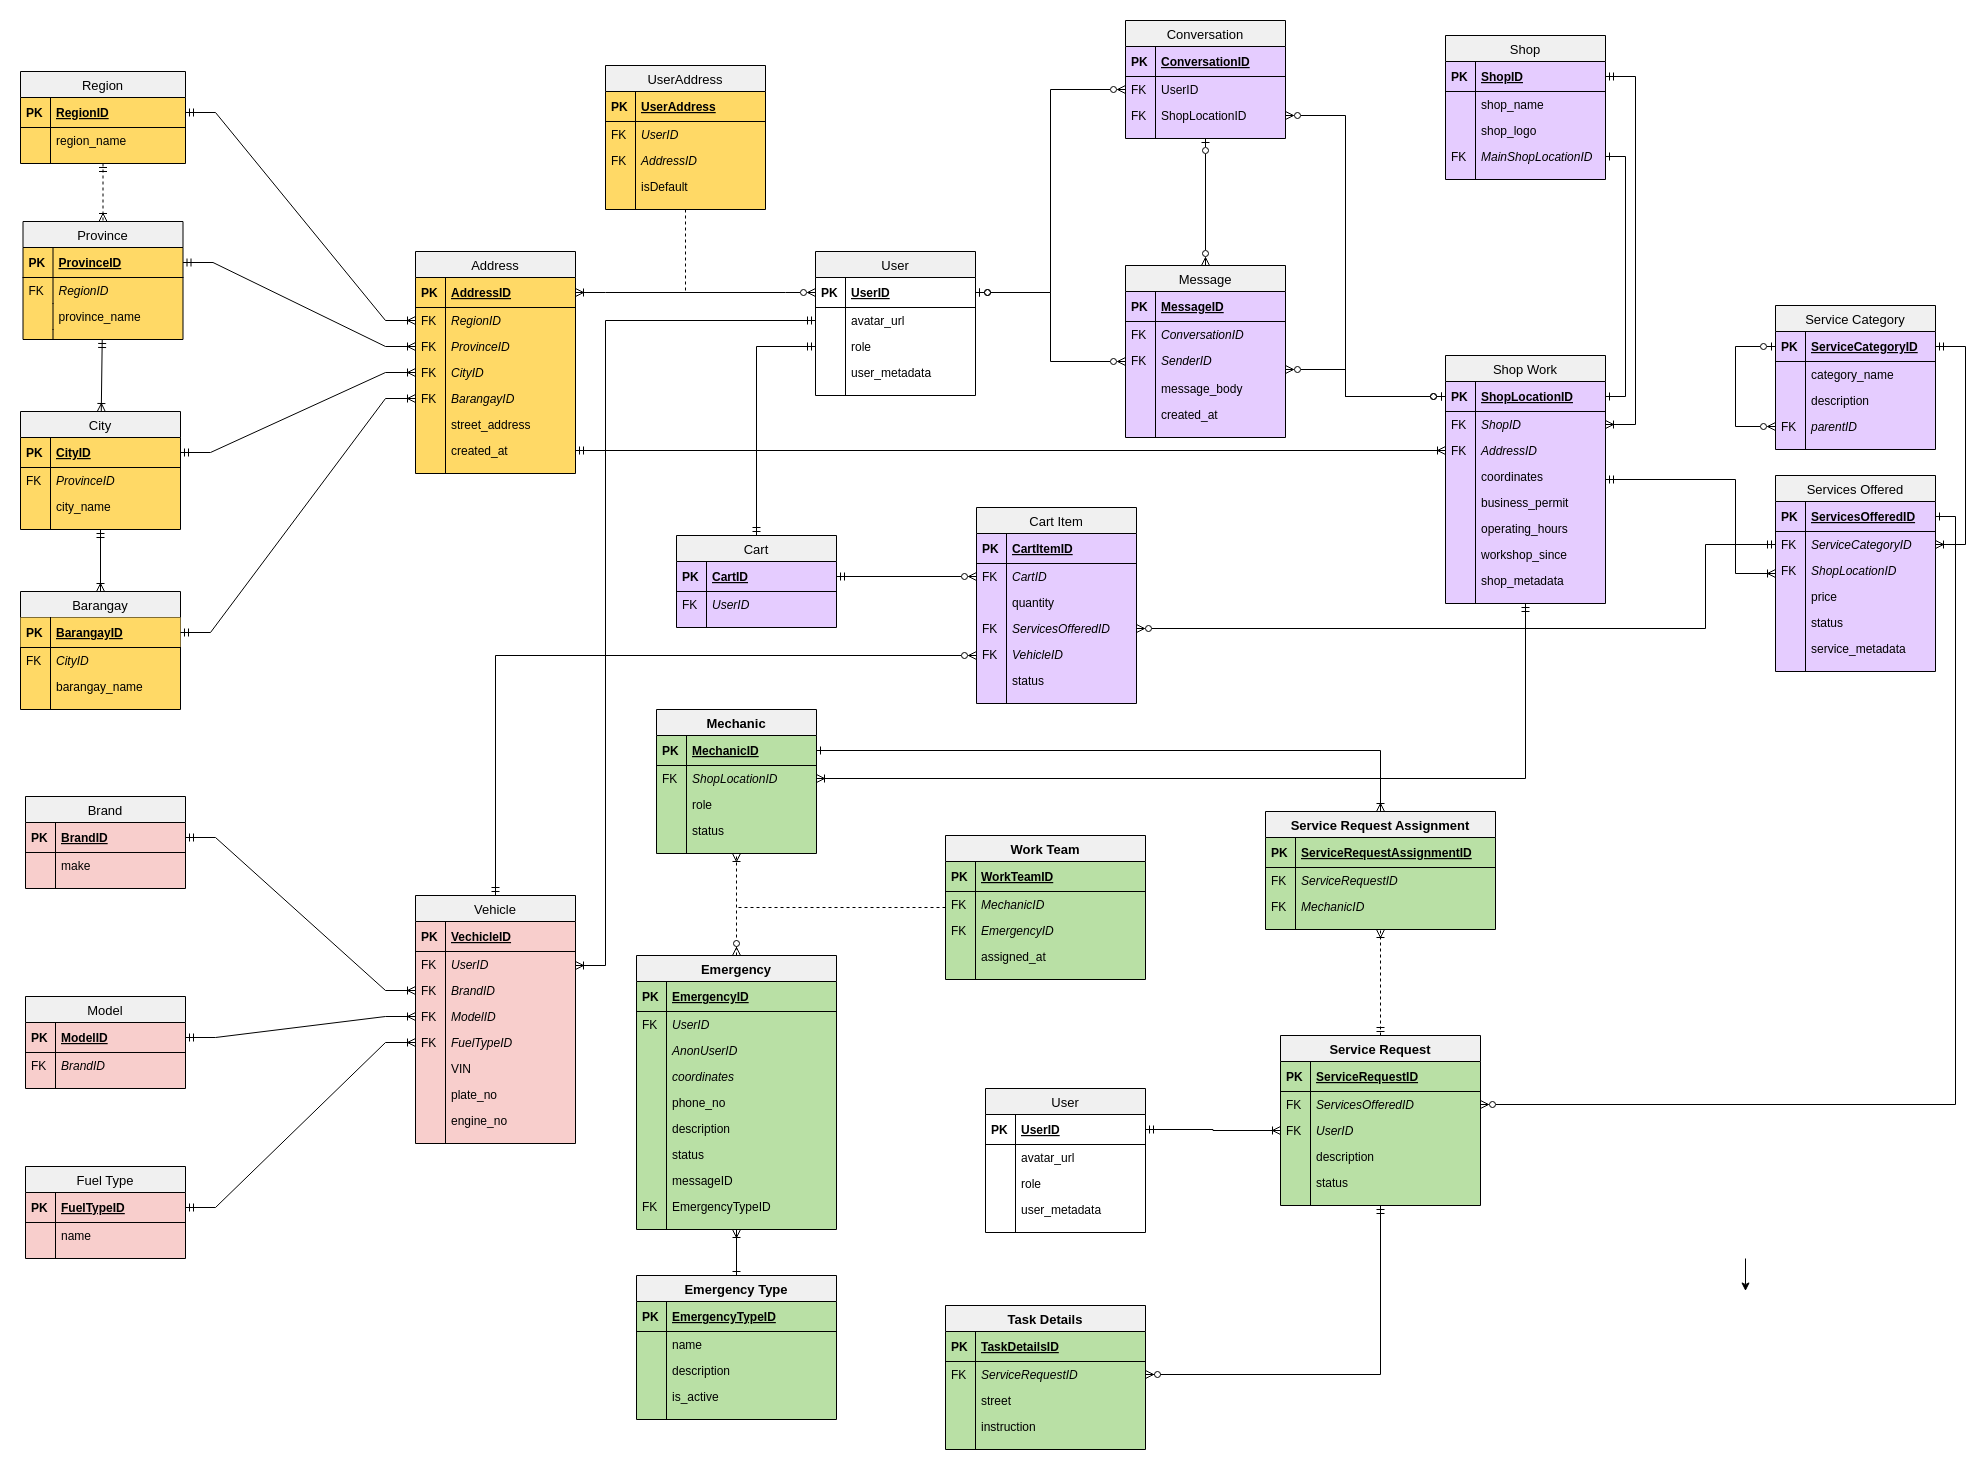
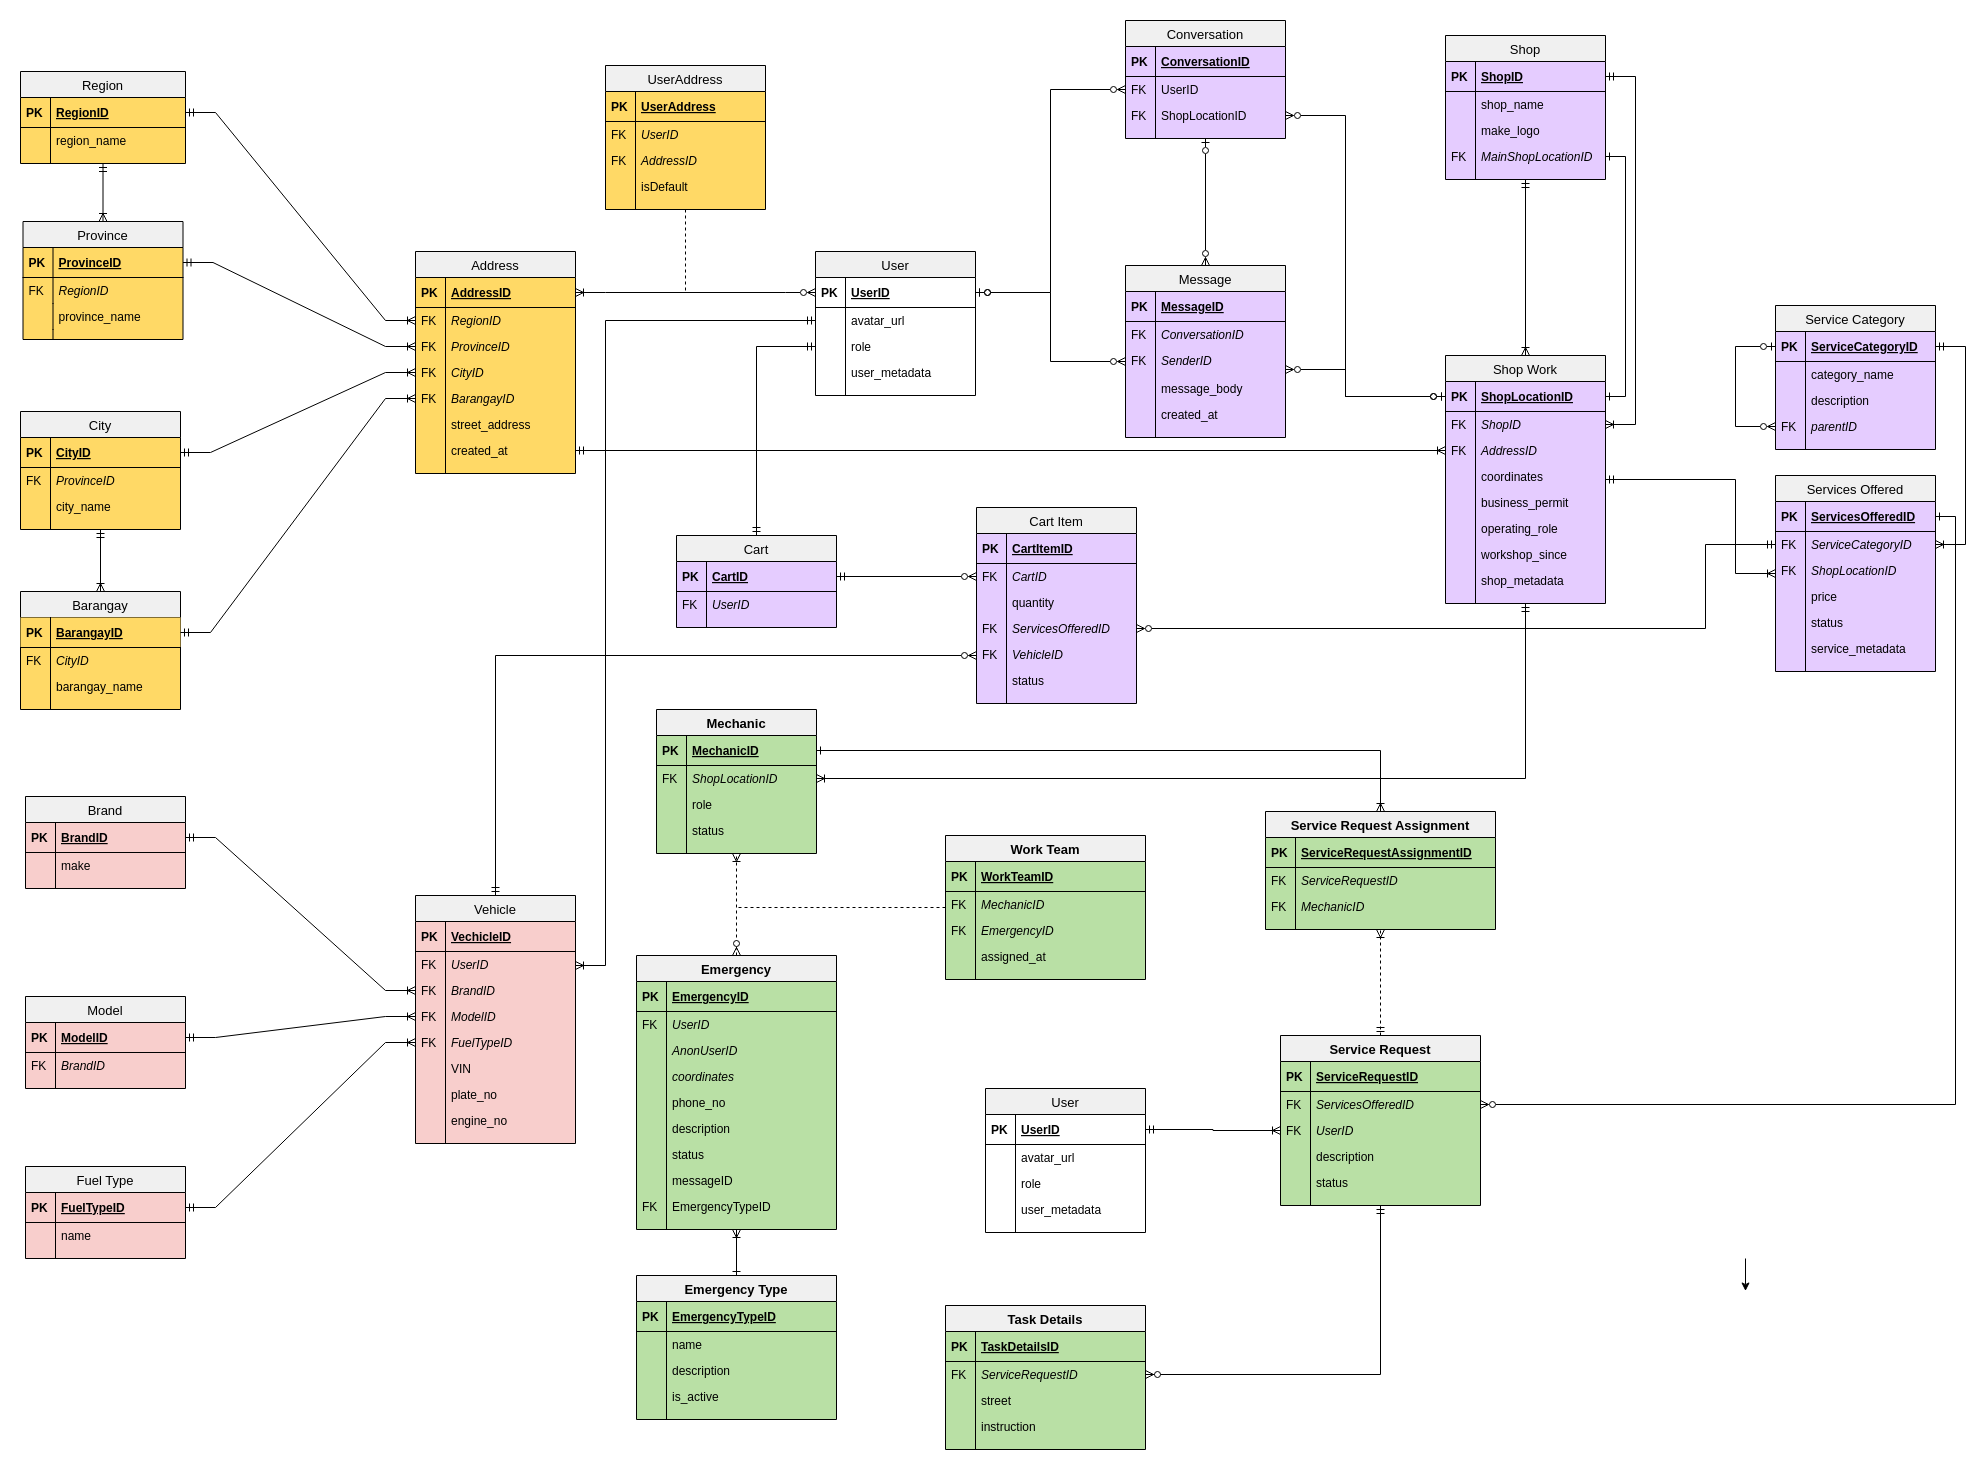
- <mxCell id="133" value="shop_logo" style="shape=partialRectangle;top=0;left=0;right=0;bottom=0;align=left;verticalAlign=top;fillColor=none;spacingLeft=34;spacingRight=4;overflow=hidden;rotatable=0;points=[[0,0.5],[1,0.5]];portConstraint=eastwest;dropTarget=0;rounded=0;" parent="128" vertex="1"><mxGeometry y="82" width="160" height="26" as="geometry" /></mxCell>
+ <mxCell id="133" value="make_logo" style="shape=partialRectangle;top=0;left=0;right=0;bottom=0;align=left;verticalAlign=top;fillColor=none;spacingLeft=34;spacingRight=4;overflow=hidden;rotatable=0;points=[[0,0.5],[1,0.5]];portConstraint=eastwest;dropTarget=0;rounded=0;" parent="128" vertex="1"><mxGeometry y="82" width="160" height="26" as="geometry" /></mxCell>
- <mxCell id="77" value="" style="fontSize=12;html=1;endArrow=ERoneToMany;startArrow=ERmandOne;rounded=0;strokeColor=#000000;entryX=0.5;entryY=0;entryDx=0;entryDy=0;dashed=1;" parent="1" source="13" target="20" edge="1"><mxGeometry width="100" height="100" relative="1" as="geometry"><mxPoint x="103" y="41" as="sourcePoint" /><mxPoint x="525" y="321" as="targetPoint" /></mxGeometry></mxCell>
+ <mxCell id="77" value="" style="fontSize=12;html=1;endArrow=ERoneToMany;startArrow=ERmandOne;rounded=0;strokeColor=#000000;entryX=0.5;entryY=0;entryDx=0;entryDy=0;" parent="1" source="13" target="20" edge="1"><mxGeometry width="100" height="100" relative="1" as="geometry"><mxPoint x="103" y="41" as="sourcePoint" /><mxPoint x="525" y="321" as="targetPoint" /></mxGeometry></mxCell>
+ <mxCell id="158" value="" style="fontSize=12;html=1;endArrow=ERoneToMany;startArrow=ERmandOne;rounded=0;" parent="1" source="128" target="139" edge="1"><mxGeometry width="100" height="100" relative="1" as="geometry"><mxPoint x="190" y="642" as="sourcePoint" /><mxPoint x="425" y="388" as="targetPoint" /></mxGeometry></mxCell>
- <mxCell id="82" value="" style="fontSize=12;html=1;endArrow=ERoneToMany;startArrow=ERmandOne;rounded=0;strokeColor=#000000;" parent="1" source="20" target="29" edge="1"><mxGeometry width="100" height="100" relative="1" as="geometry"><mxPoint x="135" y="361" as="sourcePoint" /><mxPoint x="135" y="419" as="targetPoint" /></mxGeometry></mxCell>
- <mxCell id="150" value="operating_hours" style="shape=partialRectangle;top=0;left=0;right=0;bottom=0;align=left;verticalAlign=top;fillColor=none;spacingLeft=34;spacingRight=4;overflow=hidden;rotatable=0;points=[[0,0.5],[1,0.5]];portConstraint=eastwest;dropTarget=0;rounded=0;" parent="139" vertex="1"><mxGeometry y="160" width="160" height="26" as="geometry" /></mxCell>
+ <mxCell id="150" value="operating_role" style="shape=partialRectangle;top=0;left=0;right=0;bottom=0;align=left;verticalAlign=top;fillColor=none;spacingLeft=34;spacingRight=4;overflow=hidden;rotatable=0;points=[[0,0.5],[1,0.5]];portConstraint=eastwest;dropTarget=0;rounded=0;" parent="139" vertex="1"><mxGeometry y="160" width="160" height="26" as="geometry" /></mxCell>
